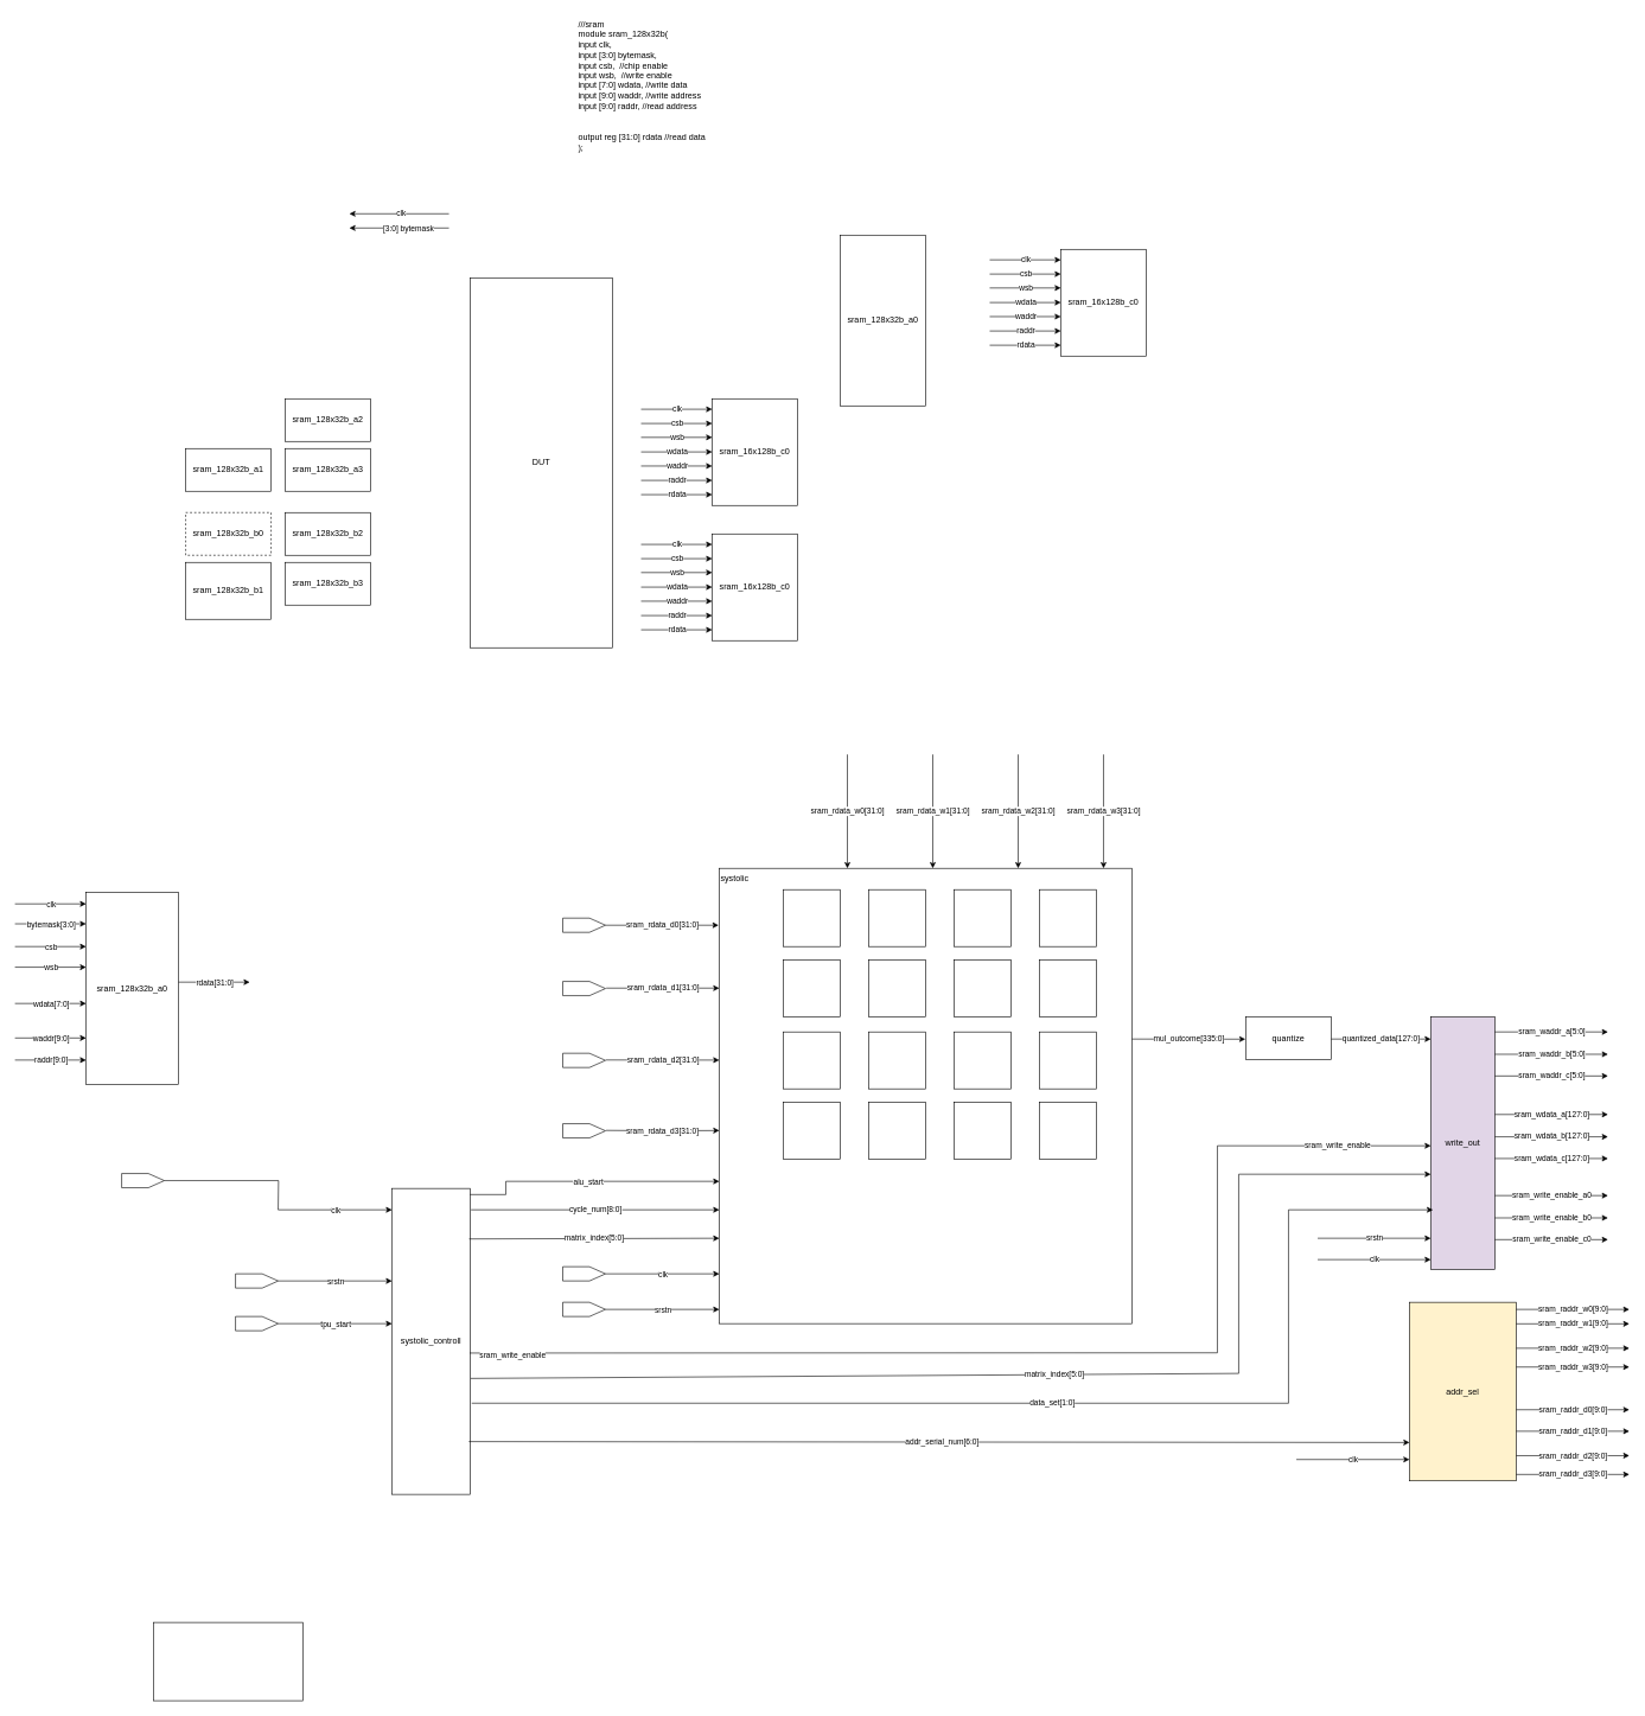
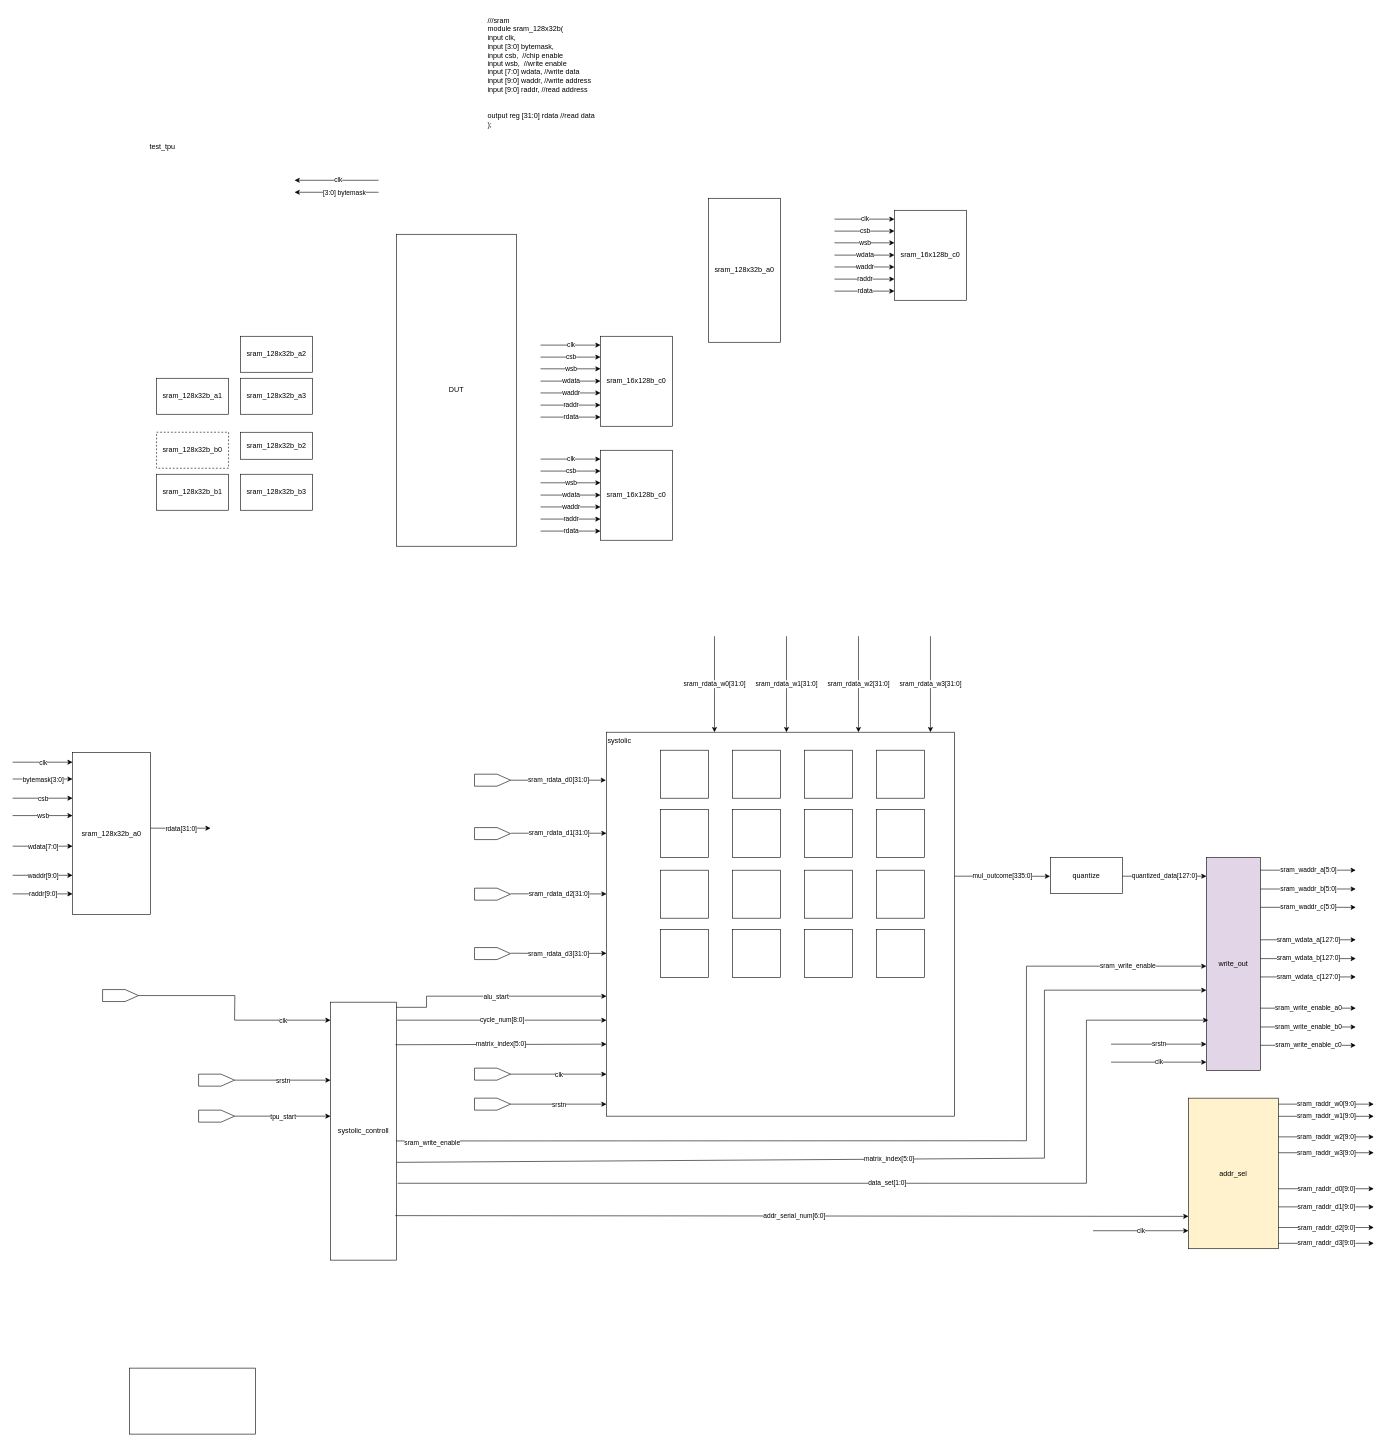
+ <mxCell id="2" value="test_tpu" style="text;html=1;whiteSpace=wrap;strokeColor=none;fillColor=none;align=center;verticalAlign=middle;rounded=0;" vertex="1" parent="1"><mxGeometry x="240" y="230" width="60" height="30" as="geometry" /></mxCell>
- <mxCell id="9" value="sram_128x32b_b2" style="rounded=0;whiteSpace=wrap;html=1;" vertex="1" parent="1"><mxGeometry x="400" y="720" width="120" height="60" as="geometry" /></mxCell>
+ <mxCell id="9" value="sram_128x32b_b2" style="rounded=0;whiteSpace=wrap;html=1;" vertex="1" parent="1"><mxGeometry x="400" y="720" width="120" height="45" as="geometry" /></mxCell>
- <mxCell id="8" value="sram_128x32b_b1" style="rounded=0;whiteSpace=wrap;html=1;" vertex="1" parent="1"><mxGeometry x="260" y="790" width="120" height="80" as="geometry" /></mxCell>
+ <mxCell id="8" value="sram_128x32b_b1" style="rounded=0;whiteSpace=wrap;html=1;" vertex="1" parent="1"><mxGeometry x="260" y="790" width="120" height="60" as="geometry" /></mxCell>
